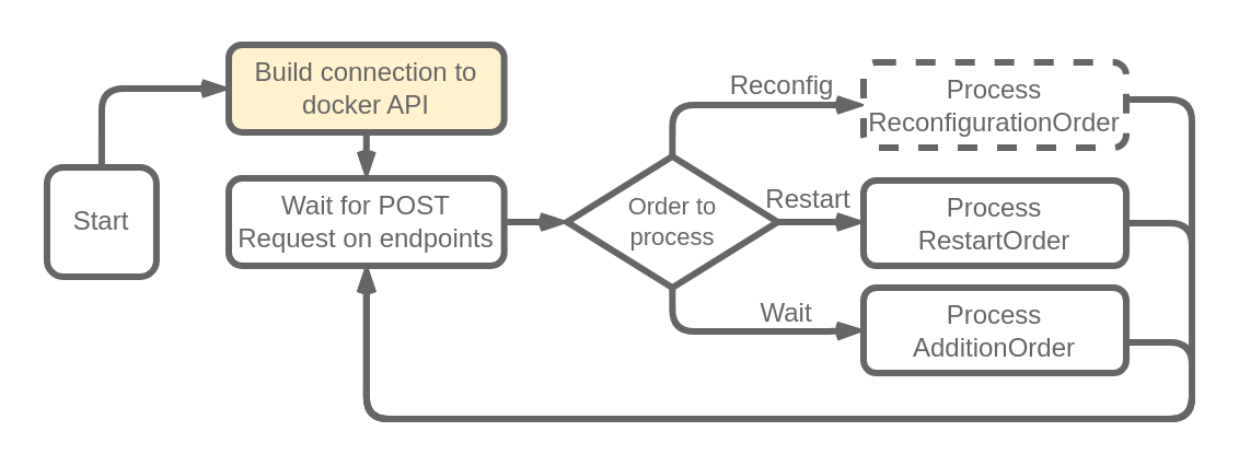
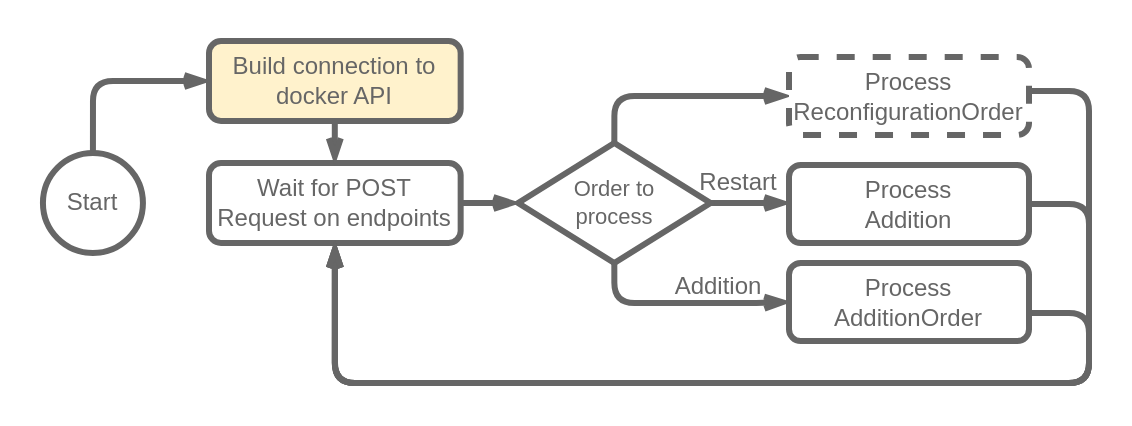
- <mxCell id="19" value="Reconfig" style="text;html=1;strokeColor=none;fillColor=none;align=center;verticalAlign=middle;whiteSpace=wrap;rounded=0;fontSize=12;fontFamily=Helvetica;fontColor=#666666;" vertex="1" parent="1"><mxGeometry x="338.89" y="29" width="36.25" height="20" as="geometry" /></mxCell>
- <mxCell id="3" value="Start" style="whiteSpace=wrap;html=1;aspect=fixed;strokeColor=#666666;fontColor=#666666;fillColor=#FFFFFF;strokeWidth=3;rounded=1;" vertex="1" parent="1"><mxGeometry x="20.97" y="76" width="50" height="50" as="geometry" /></mxCell>
+ <mxCell id="3" value="Start" style="ellipse;whiteSpace=wrap;html=1;aspect=fixed;strokeColor=#666666;fontColor=#666666;fillColor=#FFFFFF;strokeWidth=3;" vertex="1" parent="1"><mxGeometry x="20.97" y="76" width="50" height="50" as="geometry" /></mxCell>
- <mxCell id="13" value="Process &lt;br&gt;RestartOrder" style="rounded=1;whiteSpace=wrap;html=1;strokeColor=#666666;fontColor=#666666;fillColor=#FFFFFF;strokeWidth=3;" vertex="1" parent="1"><mxGeometry x="394" y="82" width="120" height="39" as="geometry" /></mxCell>
+ <mxCell id="13" value="Process &lt;br&gt;Addition" style="rounded=1;whiteSpace=wrap;html=1;strokeColor=#666666;fontColor=#666666;fillColor=#FFFFFF;strokeWidth=3;" vertex="1" parent="1"><mxGeometry x="394" y="82" width="120" height="39" as="geometry" /></mxCell>
- <mxCell id="20" value="Wait" style="text;html=1;strokeColor=none;fillColor=none;align=center;verticalAlign=middle;whiteSpace=wrap;rounded=0;fontSize=12;fontFamily=Helvetica;fontColor=#666666;" vertex="1" parent="1"><mxGeometry x="306.73" y="133" width="104.25" height="20" as="geometry" /></mxCell>
+ <mxCell id="20" value="Addition" style="text;html=1;strokeColor=none;fillColor=none;align=center;verticalAlign=middle;whiteSpace=wrap;rounded=0;fontSize=12;fontFamily=Helvetica;fontColor=#666666;" vertex="1" parent="1"><mxGeometry x="306.73" y="133" width="104.25" height="20" as="geometry" /></mxCell>
